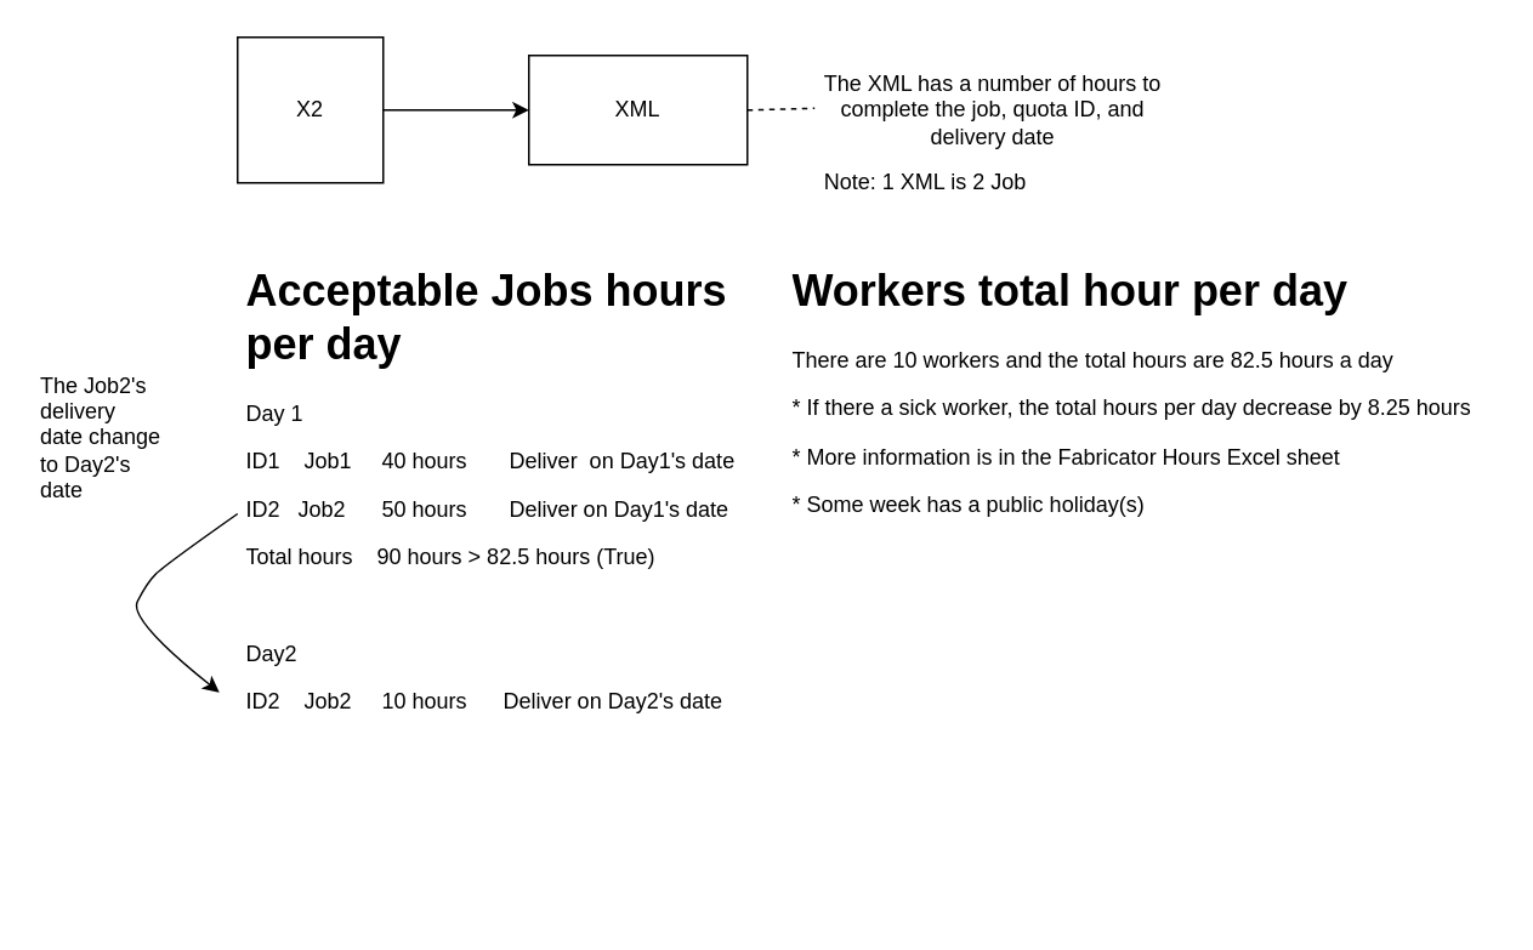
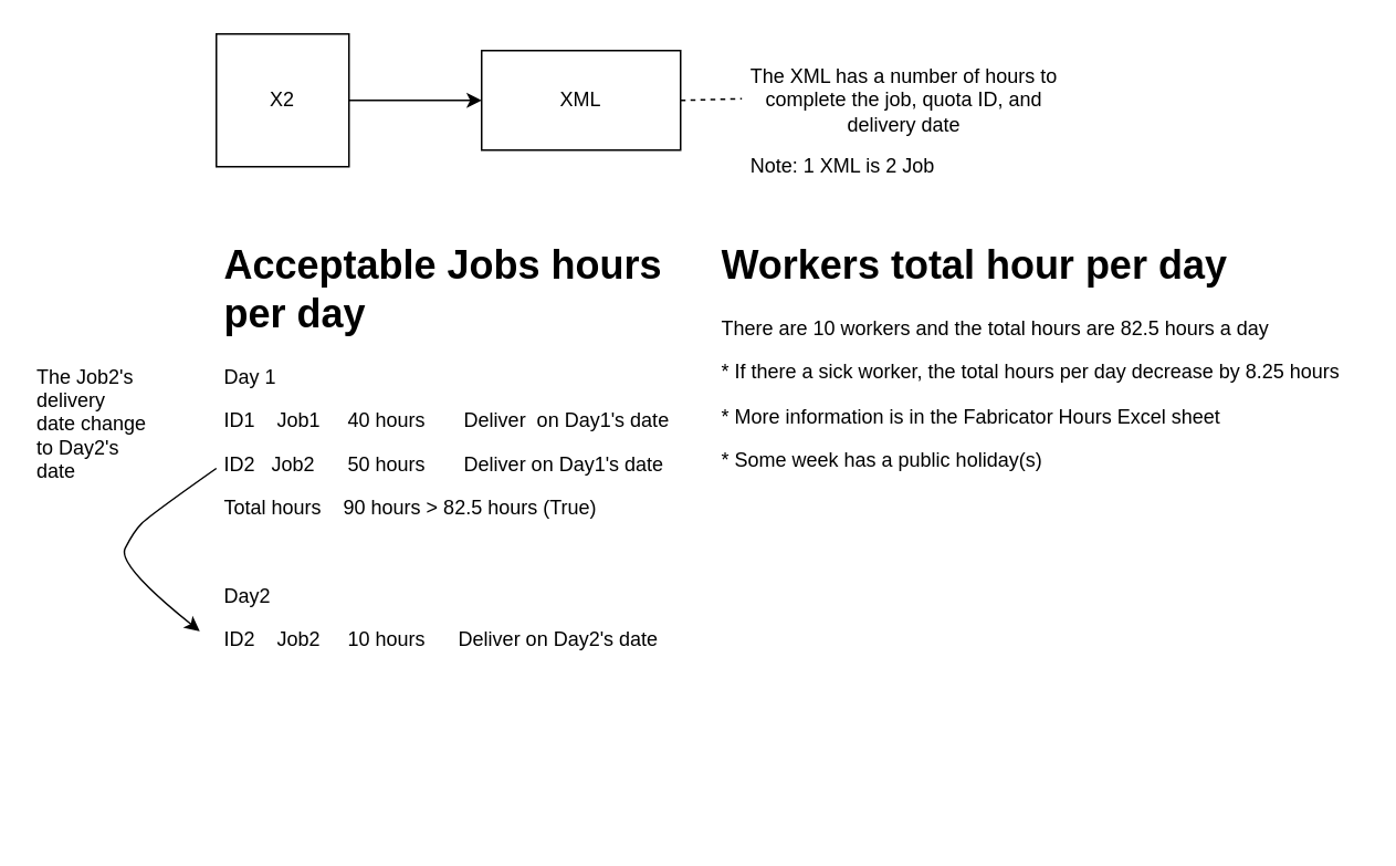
- <mxCell id="10" value="&lt;div align=&quot;left&quot;&gt;The Job2's delivery date change to Day2's date&lt;br&gt;&lt;/div&gt;" style="text;html=1;strokeColor=none;fillColor=none;align=left;verticalAlign=middle;whiteSpace=wrap;rounded=0;" vertex="1" parent="1"><mxGeometry x="20" y="195" width="70" height="90" as="geometry" /></mxCell>
+ <mxCell id="10" value="&lt;div align=&quot;left&quot;&gt;The Job2's delivery date change to Day2's date&lt;br&gt;&lt;/div&gt;" style="text;html=1;strokeColor=none;fillColor=none;align=left;verticalAlign=middle;whiteSpace=wrap;rounded=0;" vertex="1" parent="1"><mxGeometry x="20" y="210" width="70" height="90" as="geometry" /></mxCell>
